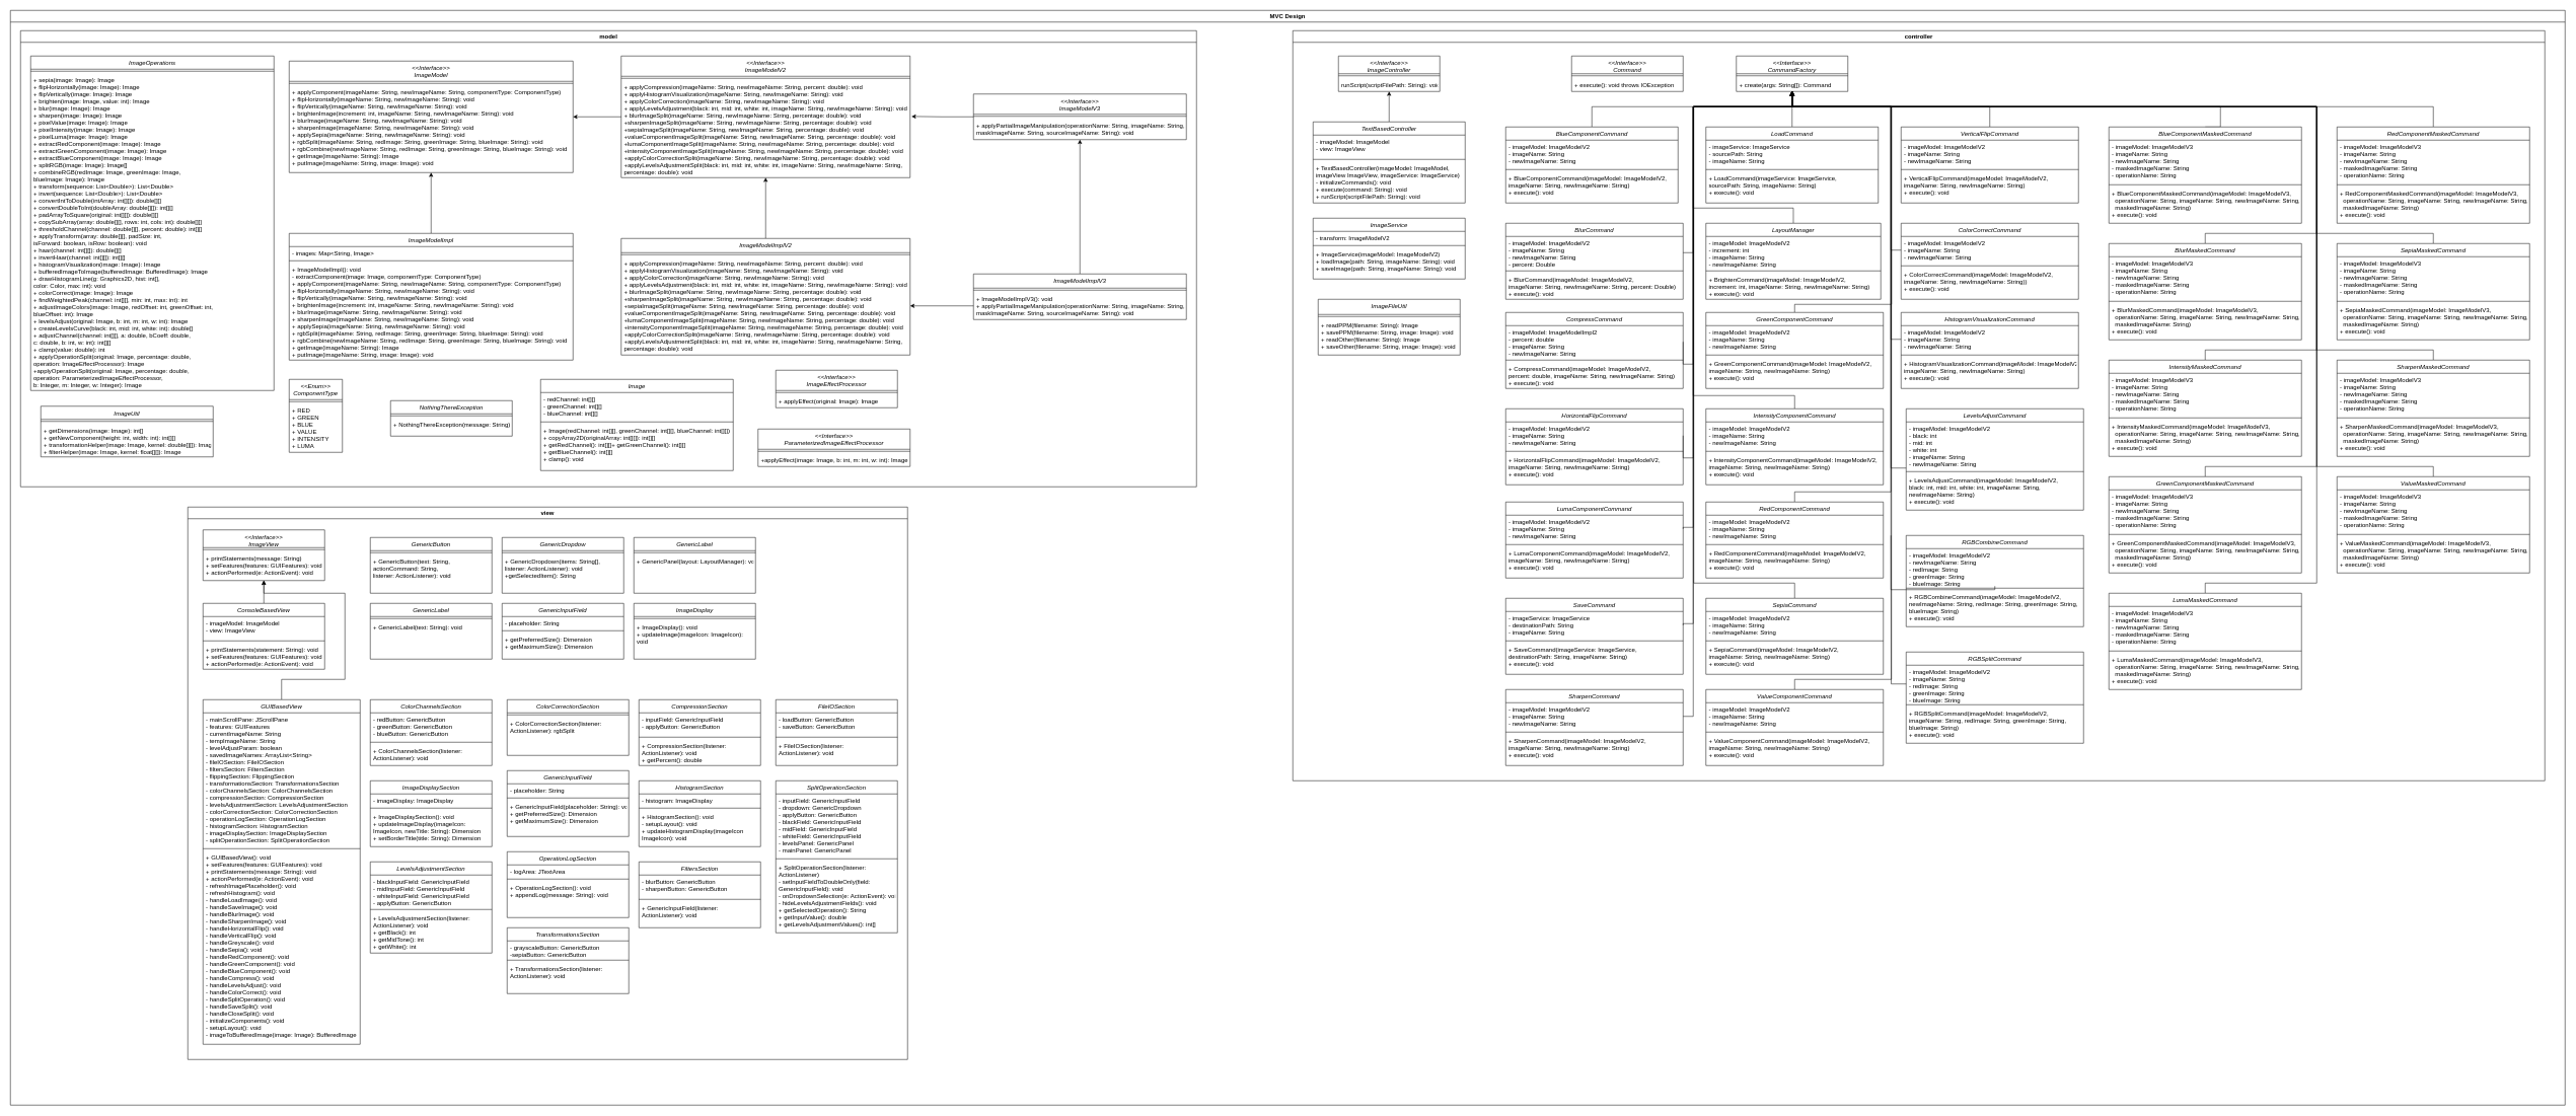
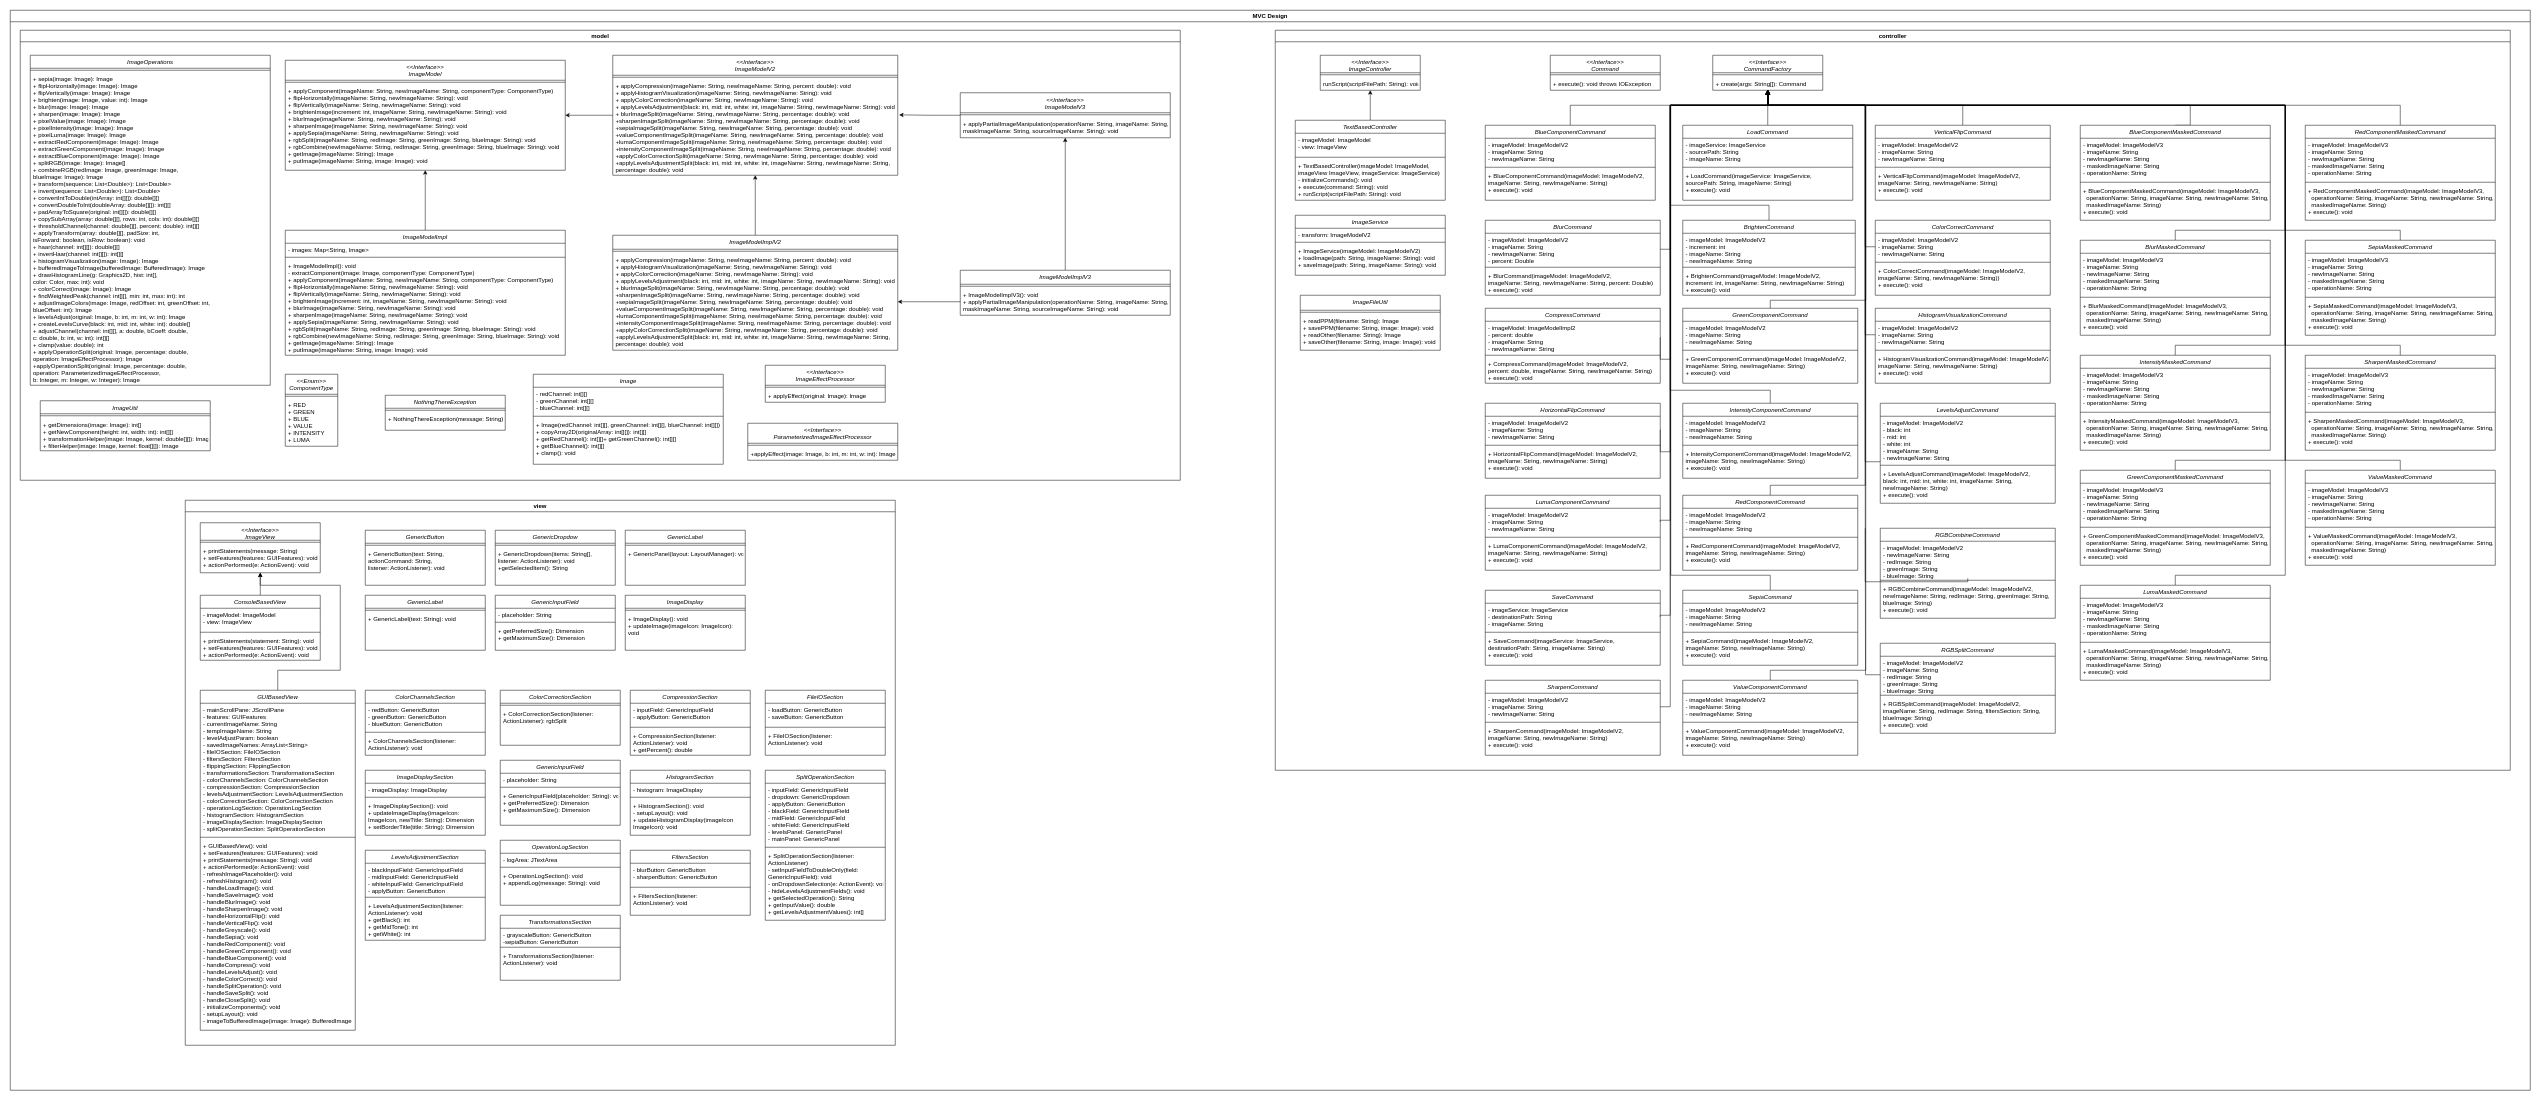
- <mxCell id="93" value="LayoutManager" style="swimlane;fontStyle=2;align=center;verticalAlign=top;childLayout=stackLayout;horizontal=1;startSize=26;horizontalStack=0;resizeParent=1;resizeLast=0;collapsible=1;marginBottom=0;rounded=0;shadow=0;strokeWidth=1;" parent="51" vertex="1"><mxGeometry x="815" y="380" width="345" height="150" as="geometry"><mxRectangle x="230" y="140" width="160" height="26" as="alternateBounds" /></mxGeometry></mxCell>
+ <mxCell id="93" value="BrightenCommand" style="swimlane;fontStyle=2;align=center;verticalAlign=top;childLayout=stackLayout;horizontal=1;startSize=26;horizontalStack=0;resizeParent=1;resizeLast=0;collapsible=1;marginBottom=0;rounded=0;shadow=0;strokeWidth=1;" parent="51" vertex="1"><mxGeometry x="815" y="380" width="345" height="150" as="geometry"><mxRectangle x="230" y="140" width="160" height="26" as="alternateBounds" /></mxGeometry></mxCell>
- <mxCell id="145" value="+ RGBSplitCommand(imageModel: ImageModelV2, &#10;imageName: String, redImage: String, greenImage: String, &#10;blueImage: String)&#10;+ execute(): void" style="text;align=left;verticalAlign=top;spacingLeft=4;spacingRight=4;overflow=hidden;rotatable=0;points=[[0,0.5],[1,0.5]];portConstraint=eastwest;" parent="141" vertex="1"><mxGeometry y="108" width="350" height="72" as="geometry" /></mxCell>
+ <mxCell id="145" value="+ RGBSplitCommand(imageModel: ImageModelV2, &#10;imageName: String, redImage: String, filtersSection: String, &#10;blueImage: String)&#10;+ execute(): void" style="text;align=left;verticalAlign=top;spacingLeft=4;spacingRight=4;overflow=hidden;rotatable=0;points=[[0,0.5],[1,0.5]];portConstraint=eastwest;" parent="141" vertex="1"><mxGeometry y="108" width="350" height="72" as="geometry" /></mxCell>
- <mxCell id="264" value="+ GenericInputField(listener: &#10;ActionListener): void" style="text;align=left;verticalAlign=top;spacingLeft=4;spacingRight=4;overflow=hidden;rotatable=0;points=[[0,0.5],[1,0.5]];portConstraint=eastwest;" vertex="1" parent="261"><mxGeometry y="78" width="240" height="52" as="geometry" /></mxCell>
+ <mxCell id="264" value="+ FiltersSection(listener: &#10;ActionListener): void" style="text;align=left;verticalAlign=top;spacingLeft=4;spacingRight=4;overflow=hidden;rotatable=0;points=[[0,0.5],[1,0.5]];portConstraint=eastwest;" vertex="1" parent="261"><mxGeometry y="78" width="240" height="52" as="geometry" /></mxCell>
